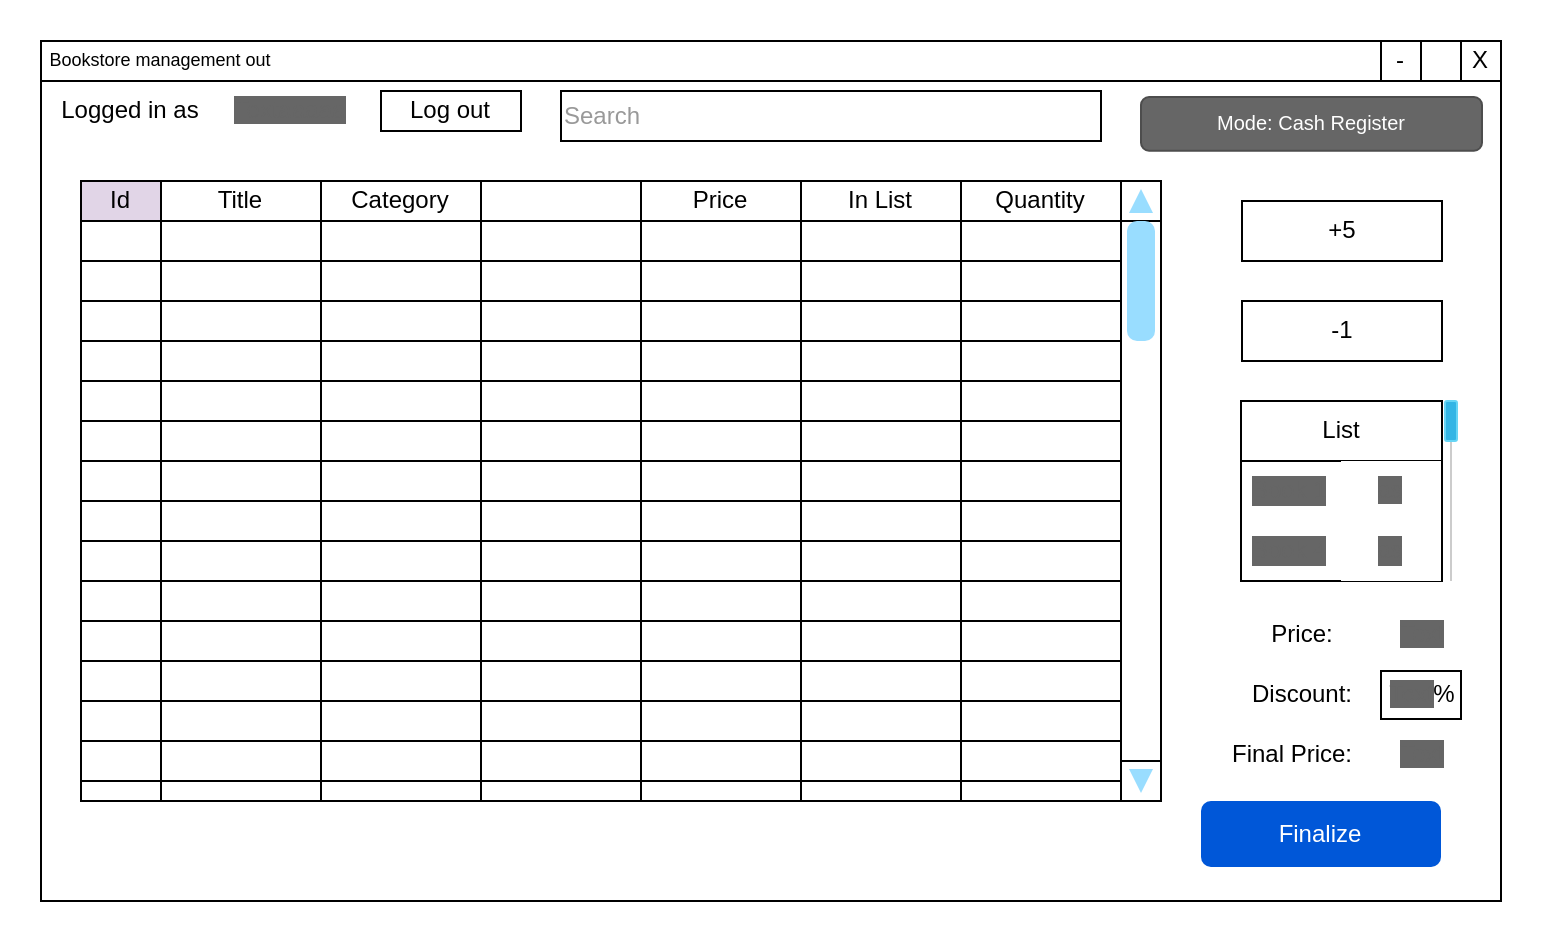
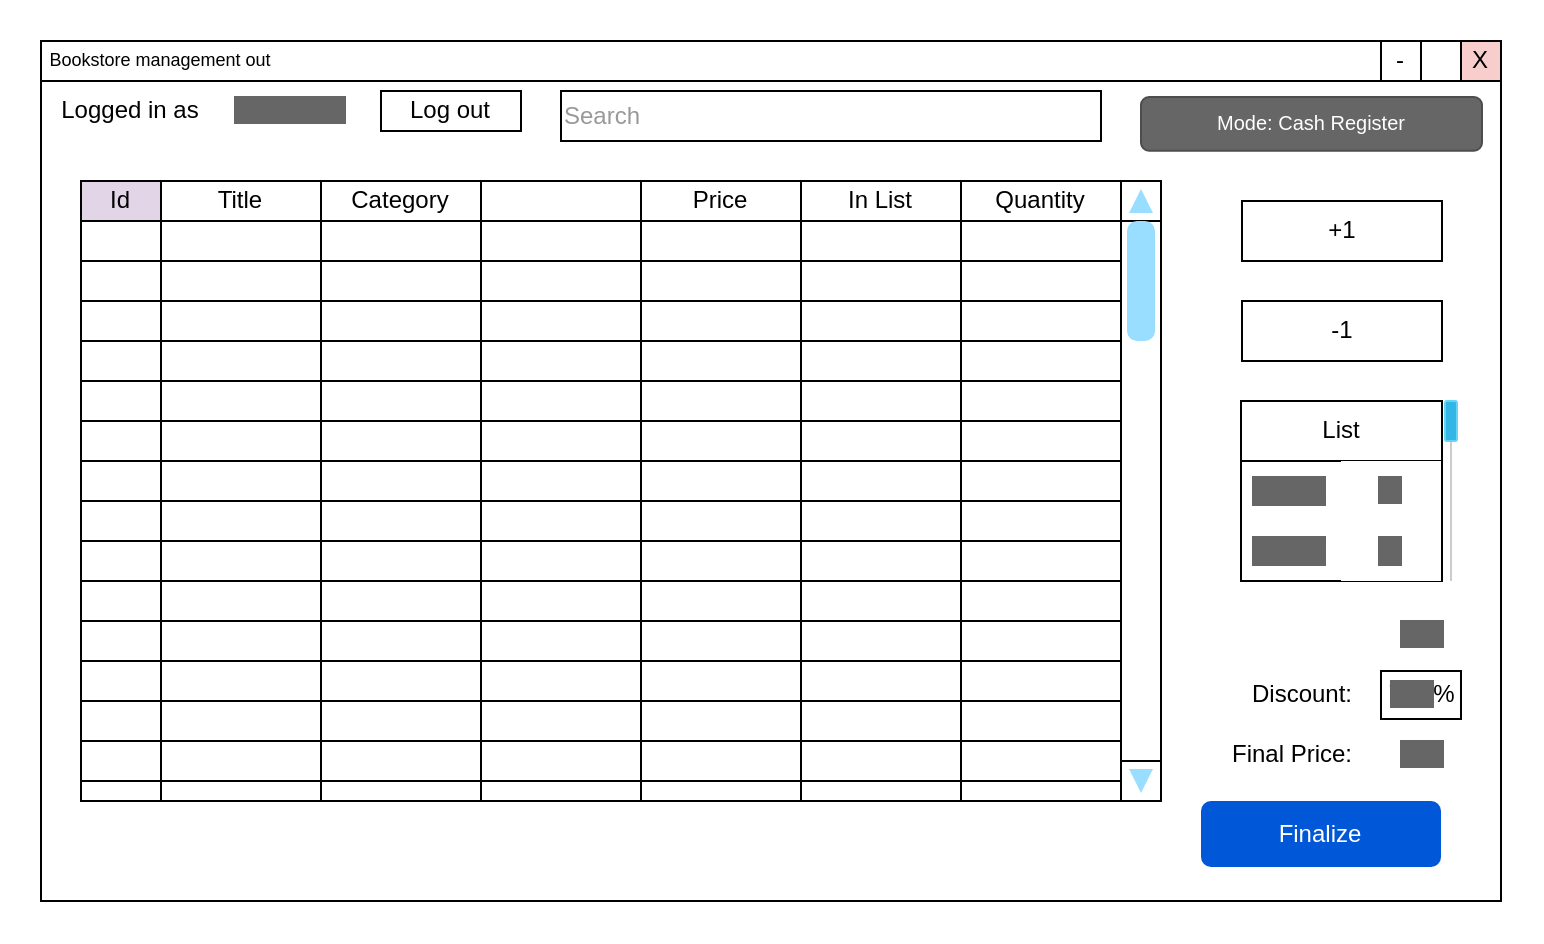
- <mxCell id="6" value="X" style="rounded=0;whiteSpace=wrap;html=1;" parent="1" vertex="1"><mxGeometry x="730" y="20" width="20" height="20" as="geometry" /></mxCell>
+ <mxCell id="6" value="X" style="rounded=0;whiteSpace=wrap;html=1;fillColor=#f8cecc;" parent="1" vertex="1"><mxGeometry x="730" y="20" width="20" height="20" as="geometry" /></mxCell>
- <mxCell id="49" value="+5" style="rounded=0;whiteSpace=wrap;html=1;" parent="1" vertex="1"><mxGeometry x="620.5" y="100" width="100" height="30" as="geometry" /></mxCell>
+ <mxCell id="49" value="+1" style="rounded=0;whiteSpace=wrap;html=1;" parent="1" vertex="1"><mxGeometry x="620.5" y="100" width="100" height="30" as="geometry" /></mxCell>
- <mxCell id="43" value="Price:" style="text;html=1;align=center;verticalAlign=middle;whiteSpace=wrap;rounded=0;" parent="1" vertex="1"><mxGeometry x="620.5" y="302" width="60" height="30" as="geometry" /></mxCell>
